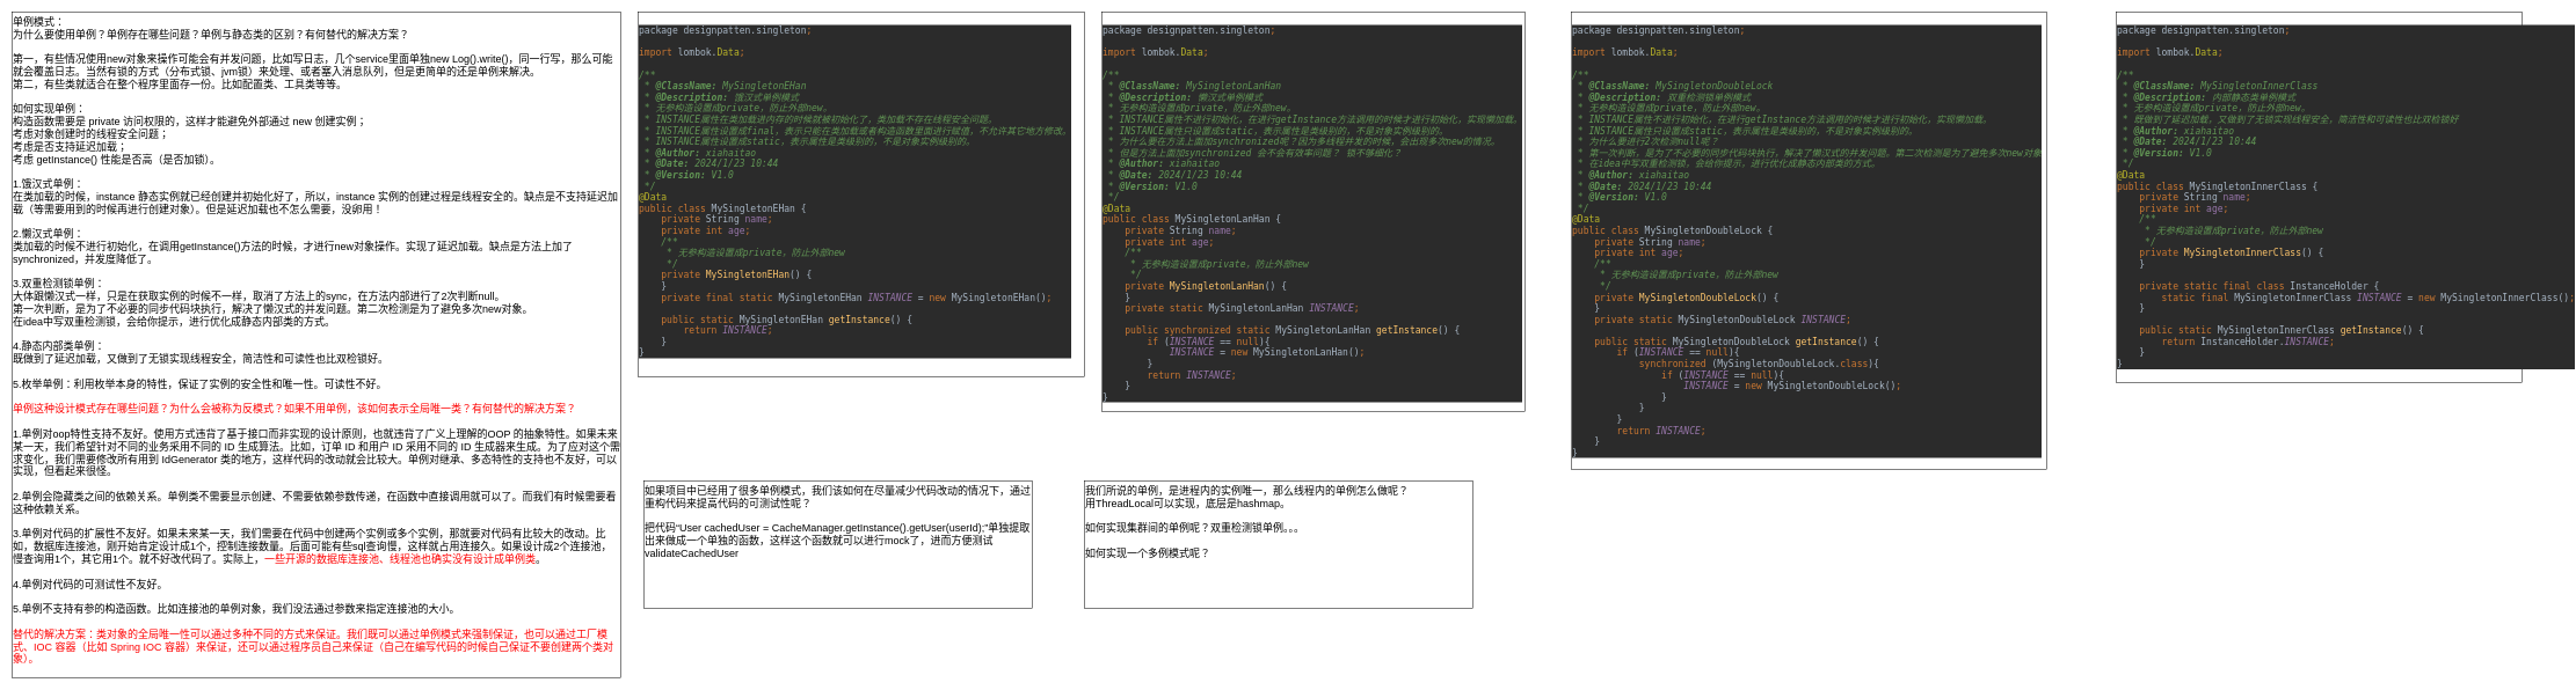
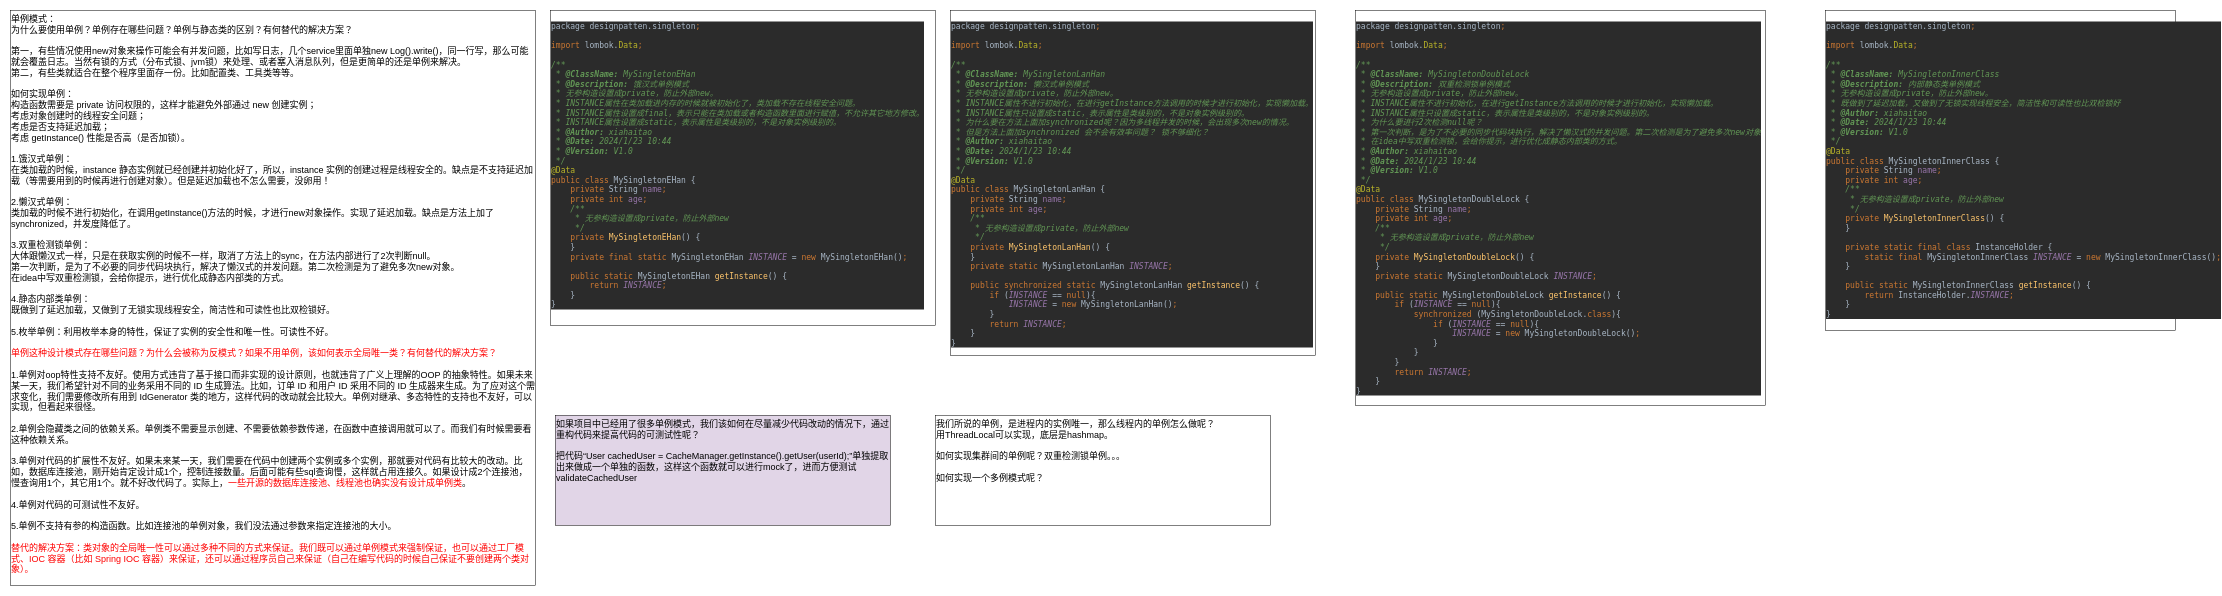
- <mxCell id="7" value="&lt;div&gt;如果项目中已经用了很多单例模式，我们该如何在尽量减少代码改&lt;span style=&quot;background-color: initial;&quot;&gt;动的情况下，通过重构代码来提高代码的可测试性呢？&lt;/span&gt;&lt;/div&gt;&lt;div&gt;&lt;span style=&quot;background-color: initial;&quot;&gt;&lt;br&gt;&lt;/span&gt;&lt;/div&gt;&lt;div&gt;&lt;span style=&quot;background-color: initial;&quot;&gt;&lt;div&gt;把代码“User cachedUser = CacheManager.getInstance().getUser(userId);”单独&lt;span style=&quot;background-color: initial;&quot;&gt;提取出来做成一个单独的函数，这样这个函数就可以进行mock了，进而方便测试validate&lt;/span&gt;&lt;span style=&quot;background-color: initial;&quot;&gt;CachedUser&lt;/span&gt;&lt;/div&gt;&lt;/span&gt;&lt;/div&gt;" style="rounded=0;whiteSpace=wrap;html=1;fontSize=18;verticalAlign=top;align=left;" vertex="1" parent="1"><mxGeometry x="1110" y="830" width="670" height="220" as="geometry" /></mxCell>
+ <mxCell id="7" value="&lt;div&gt;如果项目中已经用了很多单例模式，我们该如何在尽量减少代码改&lt;span style=&quot;background-color: initial;&quot;&gt;动的情况下，通过重构代码来提高代码的可测试性呢？&lt;/span&gt;&lt;/div&gt;&lt;div&gt;&lt;span style=&quot;background-color: initial;&quot;&gt;&lt;br&gt;&lt;/span&gt;&lt;/div&gt;&lt;div&gt;&lt;span style=&quot;background-color: initial;&quot;&gt;&lt;div&gt;把代码“User cachedUser = CacheManager.getInstance().getUser(userId);”单独&lt;span style=&quot;background-color: initial;&quot;&gt;提取出来做成一个单独的函数，这样这个函数就可以进行mock了，进而方便测试validate&lt;/span&gt;&lt;span style=&quot;background-color: initial;&quot;&gt;CachedUser&lt;/span&gt;&lt;/div&gt;&lt;/span&gt;&lt;/div&gt;" style="rounded=0;whiteSpace=wrap;html=1;fontSize=18;verticalAlign=top;align=left;fillColor=#e1d5e7;" vertex="1" parent="1"><mxGeometry x="1110" y="830" width="670" height="220" as="geometry" /></mxCell>
